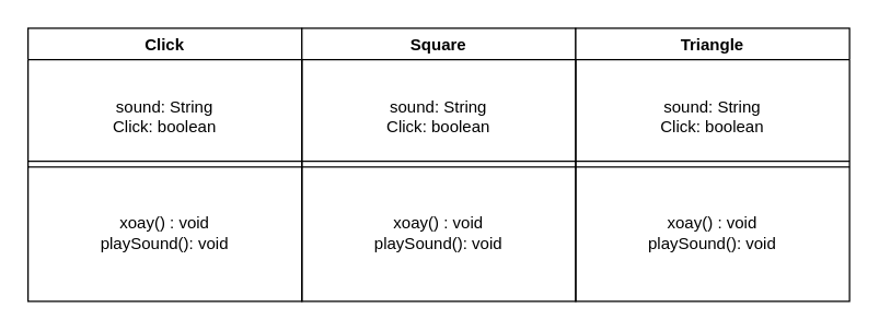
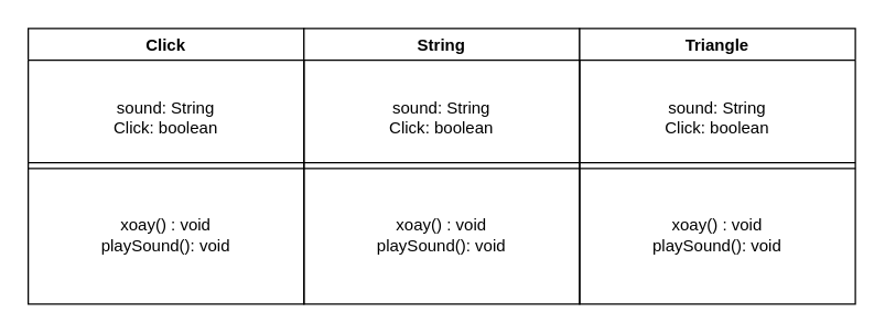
- <mxCell id="6" value="Square" style="swimlane;" vertex="1" parent="1"><mxGeometry x="220" y="20" width="200" height="200" as="geometry" /></mxCell>
+ <mxCell id="6" value="String" style="swimlane;" vertex="1" parent="1"><mxGeometry x="220" y="20" width="200" height="200" as="geometry" /></mxCell>
